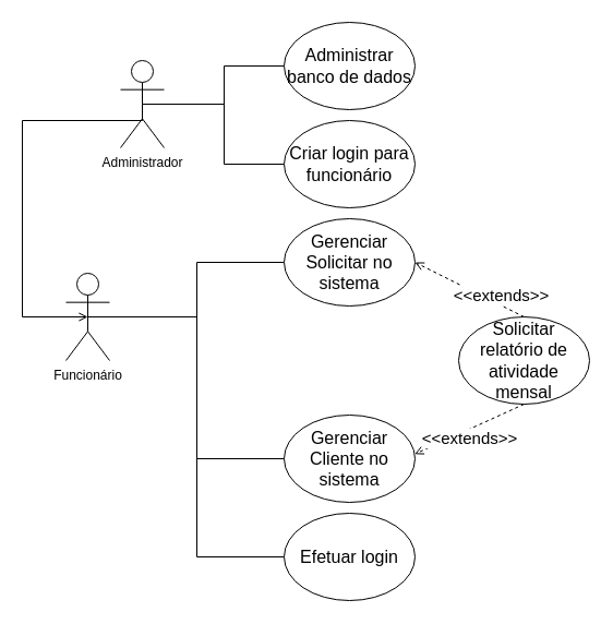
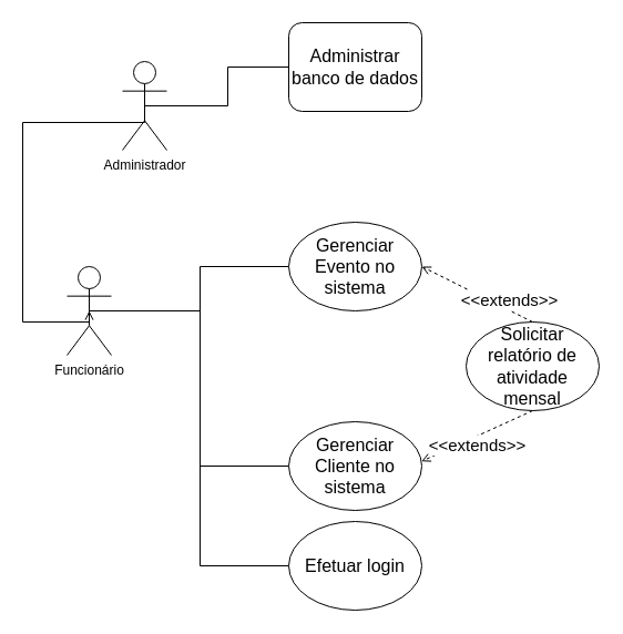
- <mxCell id="15" value="&lt;font style=&quot;font-size: 16px&quot;&gt;Administrar banco de dados&lt;/font&gt;" style="ellipse;whiteSpace=wrap;html=1;" parent="1" vertex="1"><mxGeometry x="260" y="20" width="120" height="80" as="geometry" /></mxCell>
+ <mxCell id="15" value="&lt;font style=&quot;font-size: 16px&quot;&gt;Administrar banco de dados&lt;/font&gt;" style="whiteSpace=wrap;html=1;rounded=1;" parent="1" vertex="1"><mxGeometry x="260" y="20" width="120" height="80" as="geometry" /></mxCell>
- <mxCell id="8" style="edgeStyle=orthogonalEdgeStyle;rounded=0;orthogonalLoop=1;jettySize=auto;html=1;exitX=0.5;exitY=0.5;exitDx=0;exitDy=0;exitPerimeter=0;entryX=0;entryY=0.5;entryDx=0;entryDy=0;fontSize=15;endArrow=none;endFill=0;" parent="1" source="10" target="11" edge="1"><mxGeometry relative="1" as="geometry" /></mxCell>
- <mxCell id="11" value="&lt;font style=&quot;font-size: 16px&quot;&gt;Criar login para funcionário&lt;/font&gt;" style="ellipse;whiteSpace=wrap;html=1;" parent="1" vertex="1"><mxGeometry x="260" y="110" width="120" height="80" as="geometry" /></mxCell>
- <mxCell id="12" value="&lt;font style=&quot;font-size: 16px&quot;&gt;Gerenciar Solicitar no sistema&lt;/font&gt;" style="ellipse;whiteSpace=wrap;html=1;" parent="1" vertex="1"><mxGeometry x="260" y="200" width="120" height="80" as="geometry" /></mxCell>
+ <mxCell id="12" value="&lt;font style=&quot;font-size: 16px&quot;&gt;Gerenciar Evento no sistema&lt;/font&gt;" style="ellipse;whiteSpace=wrap;html=1;" parent="1" vertex="1"><mxGeometry x="260" y="200" width="120" height="80" as="geometry" /></mxCell>
- <mxCell id="5" value="Funcionário" style="shape=umlActor;verticalLabelPosition=bottom;verticalAlign=top;html=1;outlineConnect=0;" parent="1" vertex="1"><mxGeometry x="60" y="250" width="40" height="80" as="geometry" /></mxCell>
+ <mxCell id="5" value="Funcionário" style="shape=umlActor;verticalLabelPosition=bottom;verticalAlign=top;html=1;outlineConnect=0;" parent="1" vertex="1"><mxGeometry x="60" y="240" width="40" height="80" as="geometry" /></mxCell>
